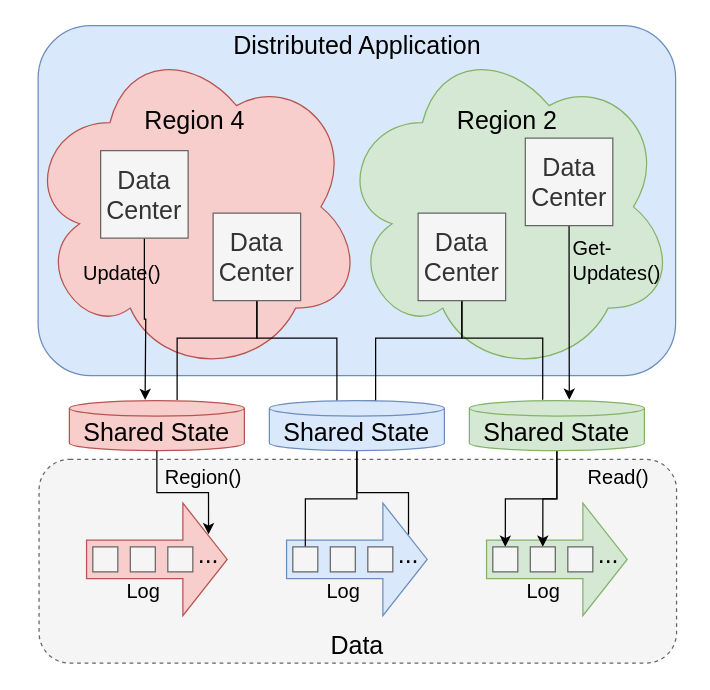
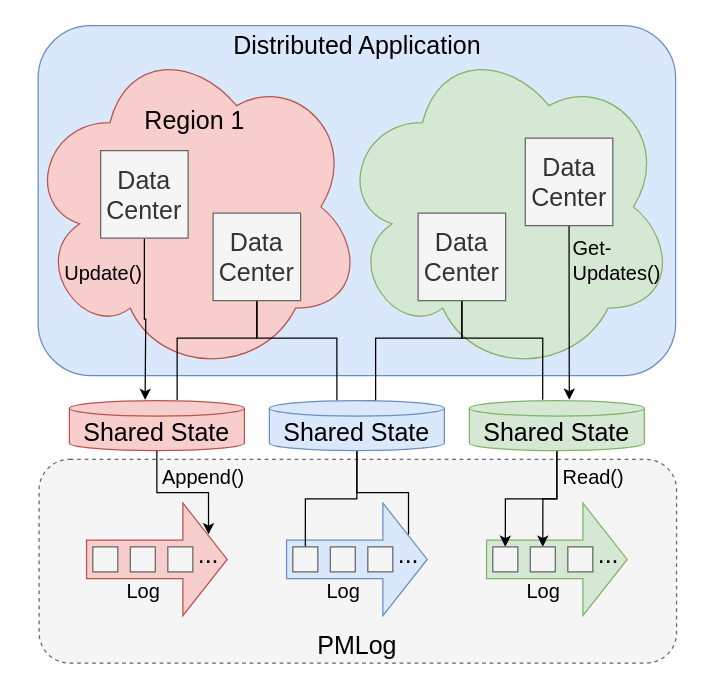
- <mxCell id="24" value="Region 4" style="text;html=1;align=center;verticalAlign=middle;resizable=0;points=[];autosize=1;strokeColor=none;fillColor=none;fontSize=20;" vertex="1" parent="1"><mxGeometry x="105" y="80" width="100" height="30" as="geometry" /></mxCell>
+ <mxCell id="24" value="Region 1" style="text;html=1;align=center;verticalAlign=middle;resizable=0;points=[];autosize=1;strokeColor=none;fillColor=none;fontSize=20;" vertex="1" parent="1"><mxGeometry x="105" y="80" width="100" height="30" as="geometry" /></mxCell>
- <mxCell id="25" value="Region 2" style="text;html=1;align=center;verticalAlign=middle;resizable=0;points=[];autosize=1;strokeColor=none;fillColor=none;fontSize=20;" vertex="1" parent="1"><mxGeometry x="355" y="80" width="100" height="30" as="geometry" /></mxCell>
- <mxCell id="42" value="Update()" style="text;html=1;align=center;verticalAlign=middle;resizable=0;points=[];autosize=1;strokeColor=none;fillColor=none;fontSize=16;" vertex="1" parent="1"><mxGeometry x="56.75" y="208" width="80" height="20" as="geometry" /></mxCell>
+ <mxCell id="42" value="Update()" style="text;html=1;align=center;verticalAlign=middle;resizable=0;points=[];autosize=1;strokeColor=none;fillColor=none;fontSize=16;" vertex="1" parent="1"><mxGeometry x="41.75" y="208" width="80" height="20" as="geometry" /></mxCell>
- <mxCell id="45" value="Region()" style="text;html=1;align=center;verticalAlign=middle;resizable=0;points=[];autosize=1;strokeColor=none;fillColor=none;fontSize=16;" vertex="1" parent="1"><mxGeometry x="121.75" y="371" width="80" height="20" as="geometry" /></mxCell>
+ <mxCell id="45" value="Append()" style="text;html=1;align=center;verticalAlign=middle;resizable=0;points=[];autosize=1;strokeColor=none;fillColor=none;fontSize=16;" vertex="1" parent="1"><mxGeometry x="121.75" y="371" width="80" height="20" as="geometry" /></mxCell>
- <mxCell id="46" value="Read()" style="text;html=1;align=center;verticalAlign=middle;resizable=0;points=[];autosize=1;strokeColor=none;fillColor=none;fontSize=16;" vertex="1" parent="1"><mxGeometry x="463.75" y="371" width="60" height="20" as="geometry" /></mxCell>
+ <mxCell id="46" value="Read()" style="text;html=1;align=center;verticalAlign=middle;resizable=0;points=[];autosize=1;strokeColor=none;fillColor=none;fontSize=16;" vertex="1" parent="1"><mxGeometry x="443.75" y="371" width="60" height="20" as="geometry" /></mxCell>
- <mxCell id="23" value="Data" style="text;html=1;align=center;verticalAlign=middle;resizable=0;points=[];autosize=1;strokeColor=none;fillColor=none;fontSize=20;" vertex="1" parent="1"><mxGeometry x="245" y="500" width="80" height="30" as="geometry" /></mxCell>
+ <mxCell id="23" value="PMLog" style="text;html=1;align=center;verticalAlign=middle;resizable=0;points=[];autosize=1;strokeColor=none;fillColor=none;fontSize=20;" vertex="1" parent="1"><mxGeometry x="245" y="500" width="80" height="30" as="geometry" /></mxCell>
